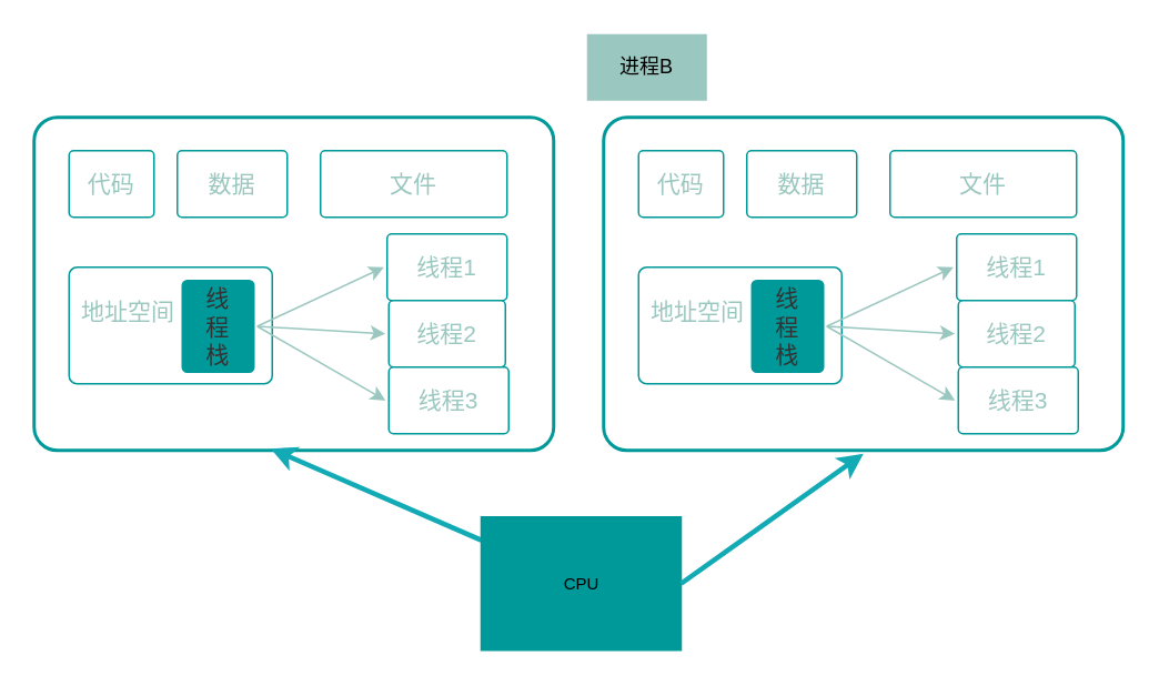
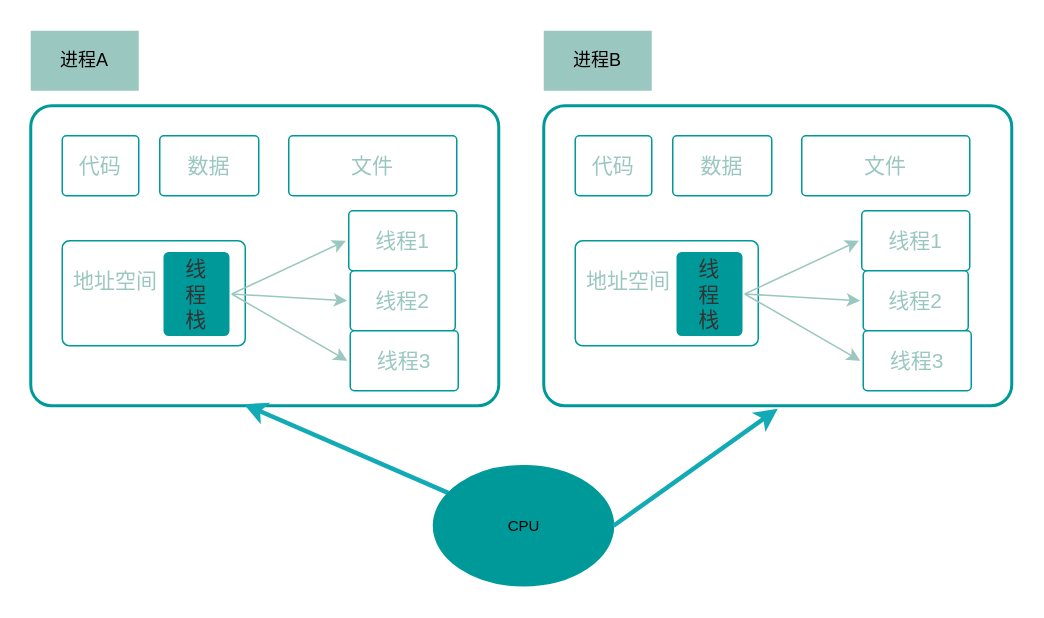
+ <mxCell id="4" value="进程A" style="text;html=1;strokeColor=none;fillColor=#9AC7BF;align=center;verticalAlign=middle;whiteSpace=wrap;rounded=0;" vertex="1" parent="1"><mxGeometry x="20" y="20" width="72" height="40" as="geometry" /></mxCell>
- <mxCell id="18" value="进程B" style="text;html=1;strokeColor=none;fillColor=#9AC7BF;align=center;verticalAlign=middle;whiteSpace=wrap;rounded=0;" vertex="1" parent="1"><mxGeometry x="352" y="20" width="72" height="40" as="geometry" /></mxCell>
+ <mxCell id="18" value="进程B" style="text;html=1;strokeColor=none;fillColor=#9AC7BF;align=center;verticalAlign=middle;whiteSpace=wrap;rounded=0;" vertex="1" parent="1"><mxGeometry x="362" y="20" width="72" height="40" as="geometry" /></mxCell>
- <mxCell id="8" value="CPU" style="whiteSpace=wrap;html=1;strokeColor=#009999;strokeWidth=1;fillColor=#009999;fontSize=10;rounded=0;" vertex="1" parent="1"><mxGeometry x="288.5" y="310" width="120" height="80" as="geometry" /></mxCell>
+ <mxCell id="8" value="CPU" style="ellipse;whiteSpace=wrap;html=1;strokeColor=#009999;strokeWidth=1;fillColor=#009999;fontSize=10;" vertex="1" parent="1"><mxGeometry x="288.5" y="310" width="120" height="80" as="geometry" /></mxCell>
